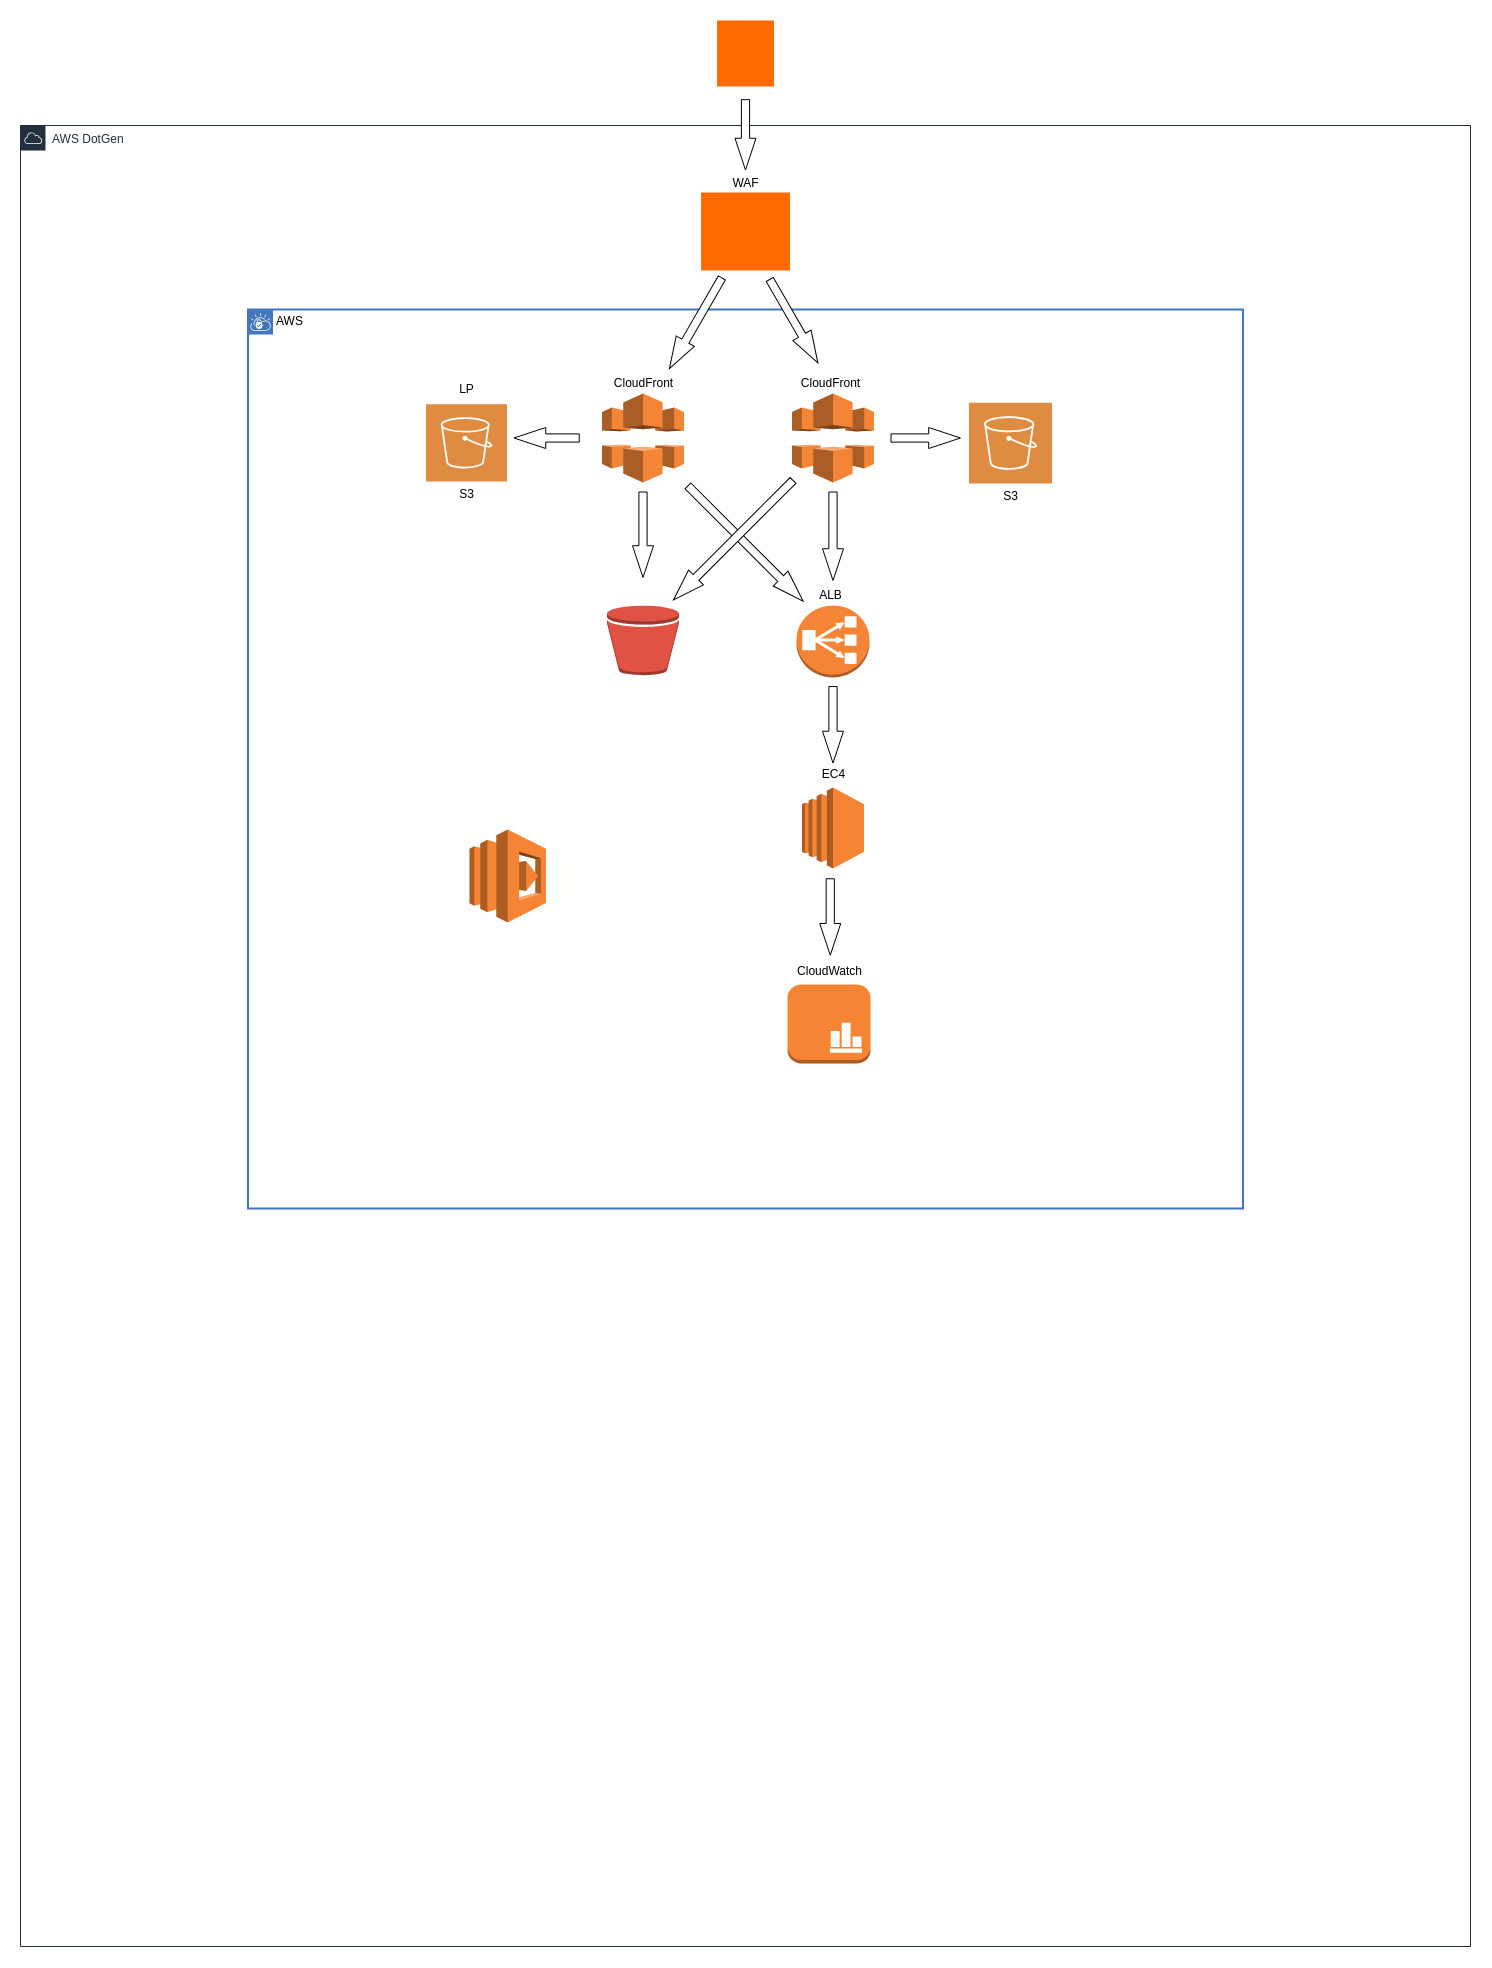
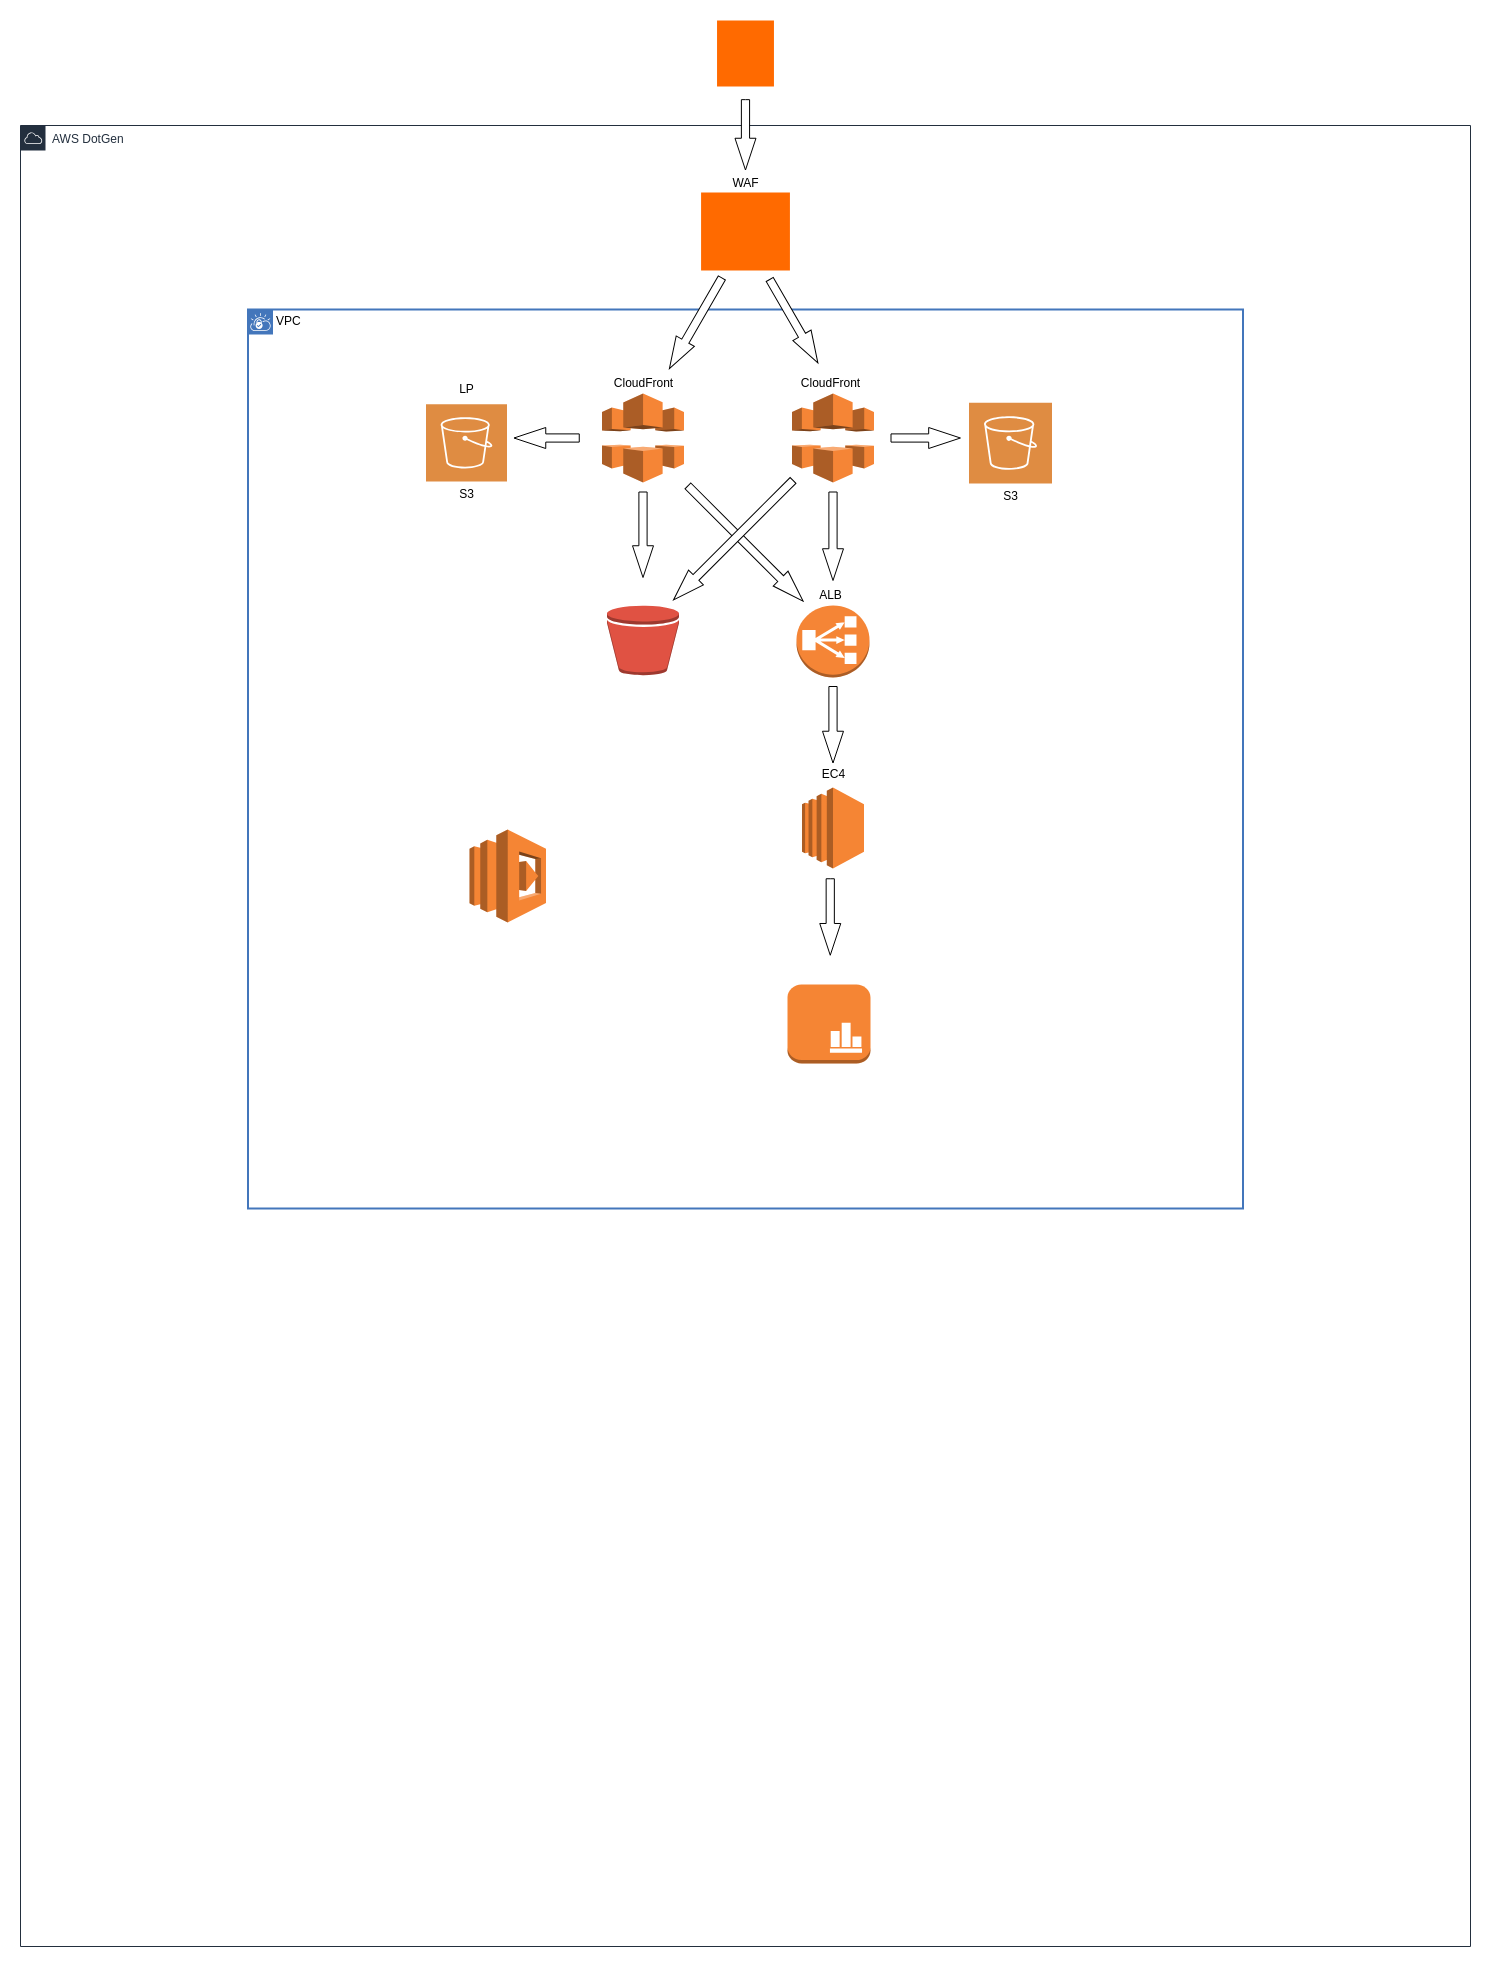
- <mxCell id="3" value="AWS" style="shape=mxgraph.ibm.box;prType=vpc;fontStyle=0;verticalAlign=top;align=left;spacingLeft=32;spacingTop=4;fillColor=none;rounded=0;whiteSpace=wrap;html=1;strokeColor=#4376BB;strokeWidth=2;dashed=0;container=1;spacing=-4;collapsible=0;expand=0;recursiveResize=0;" vertex="1" parent="2"><mxGeometry x="227.5" y="184" width="995" height="899" as="geometry" /></mxCell>
+ <mxCell id="3" value="VPC" style="shape=mxgraph.ibm.box;prType=vpc;fontStyle=0;verticalAlign=top;align=left;spacingLeft=32;spacingTop=4;fillColor=none;rounded=0;whiteSpace=wrap;html=1;strokeColor=#4376BB;strokeWidth=2;dashed=0;container=1;spacing=-4;collapsible=0;expand=0;recursiveResize=0;" vertex="1" parent="2"><mxGeometry x="227.5" y="184" width="995" height="899" as="geometry" /></mxCell>
- <mxCell id="17" value="CloudWatch" style="text;html=1;align=center;verticalAlign=middle;resizable=0;points=[];autosize=1;strokeColor=none;fillColor=none;" vertex="1" parent="15"><mxGeometry width="83" height="26" as="geometry" /></mxCell>
